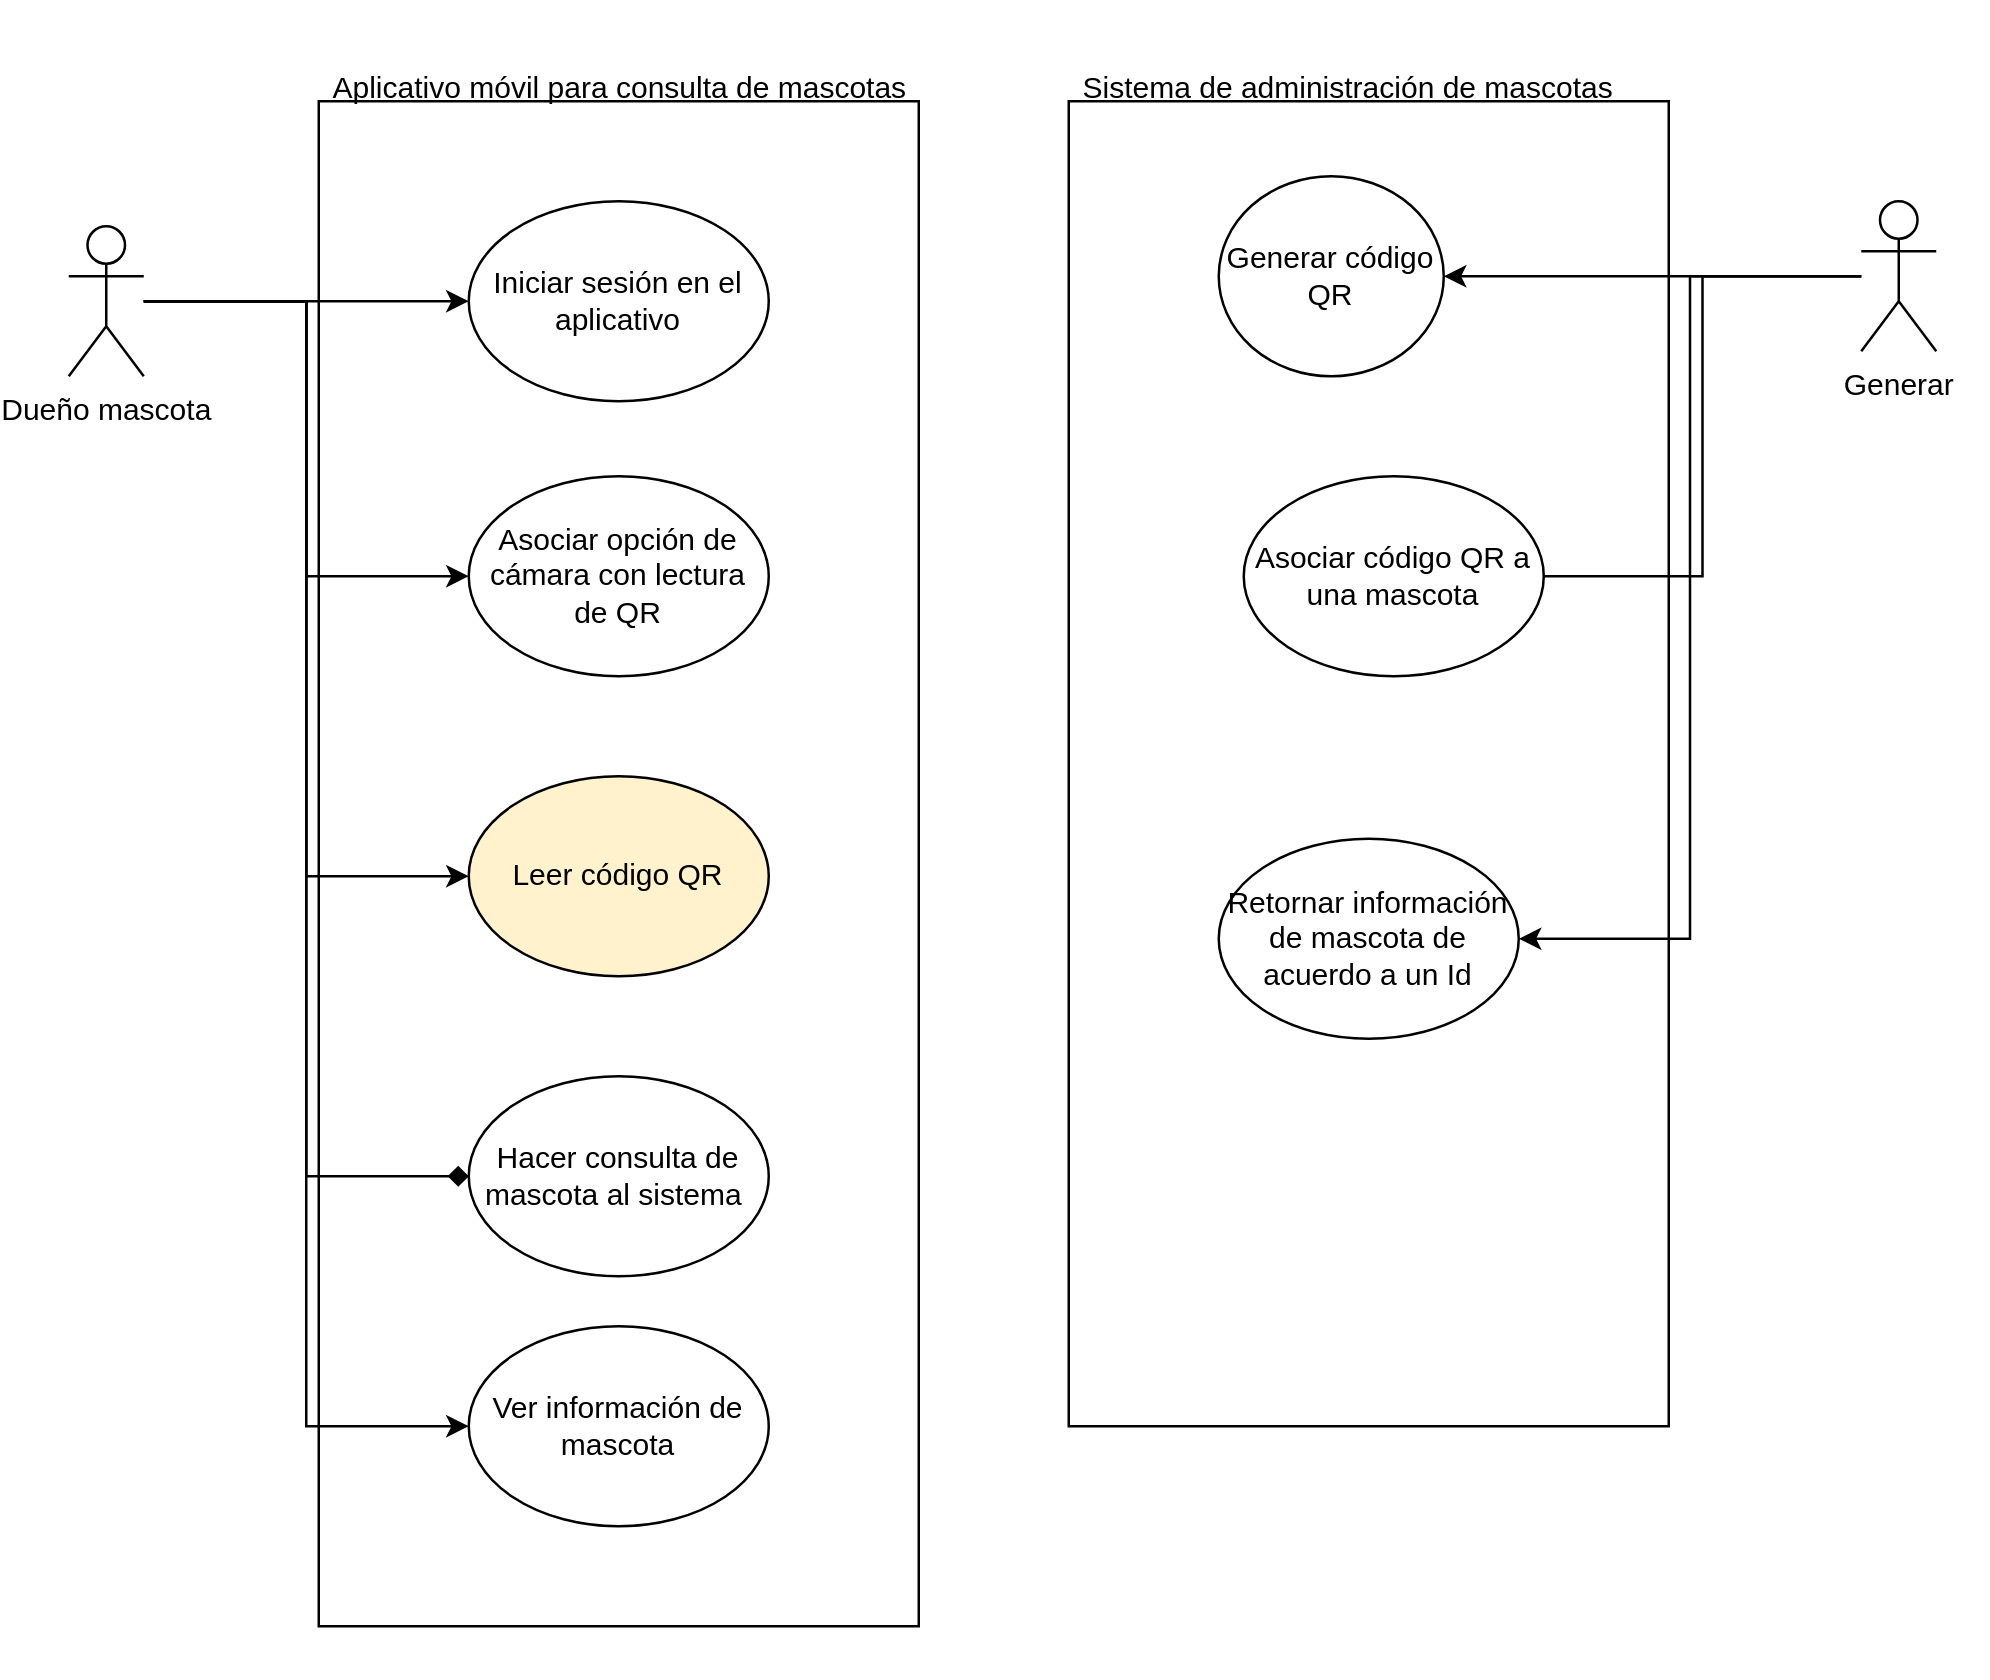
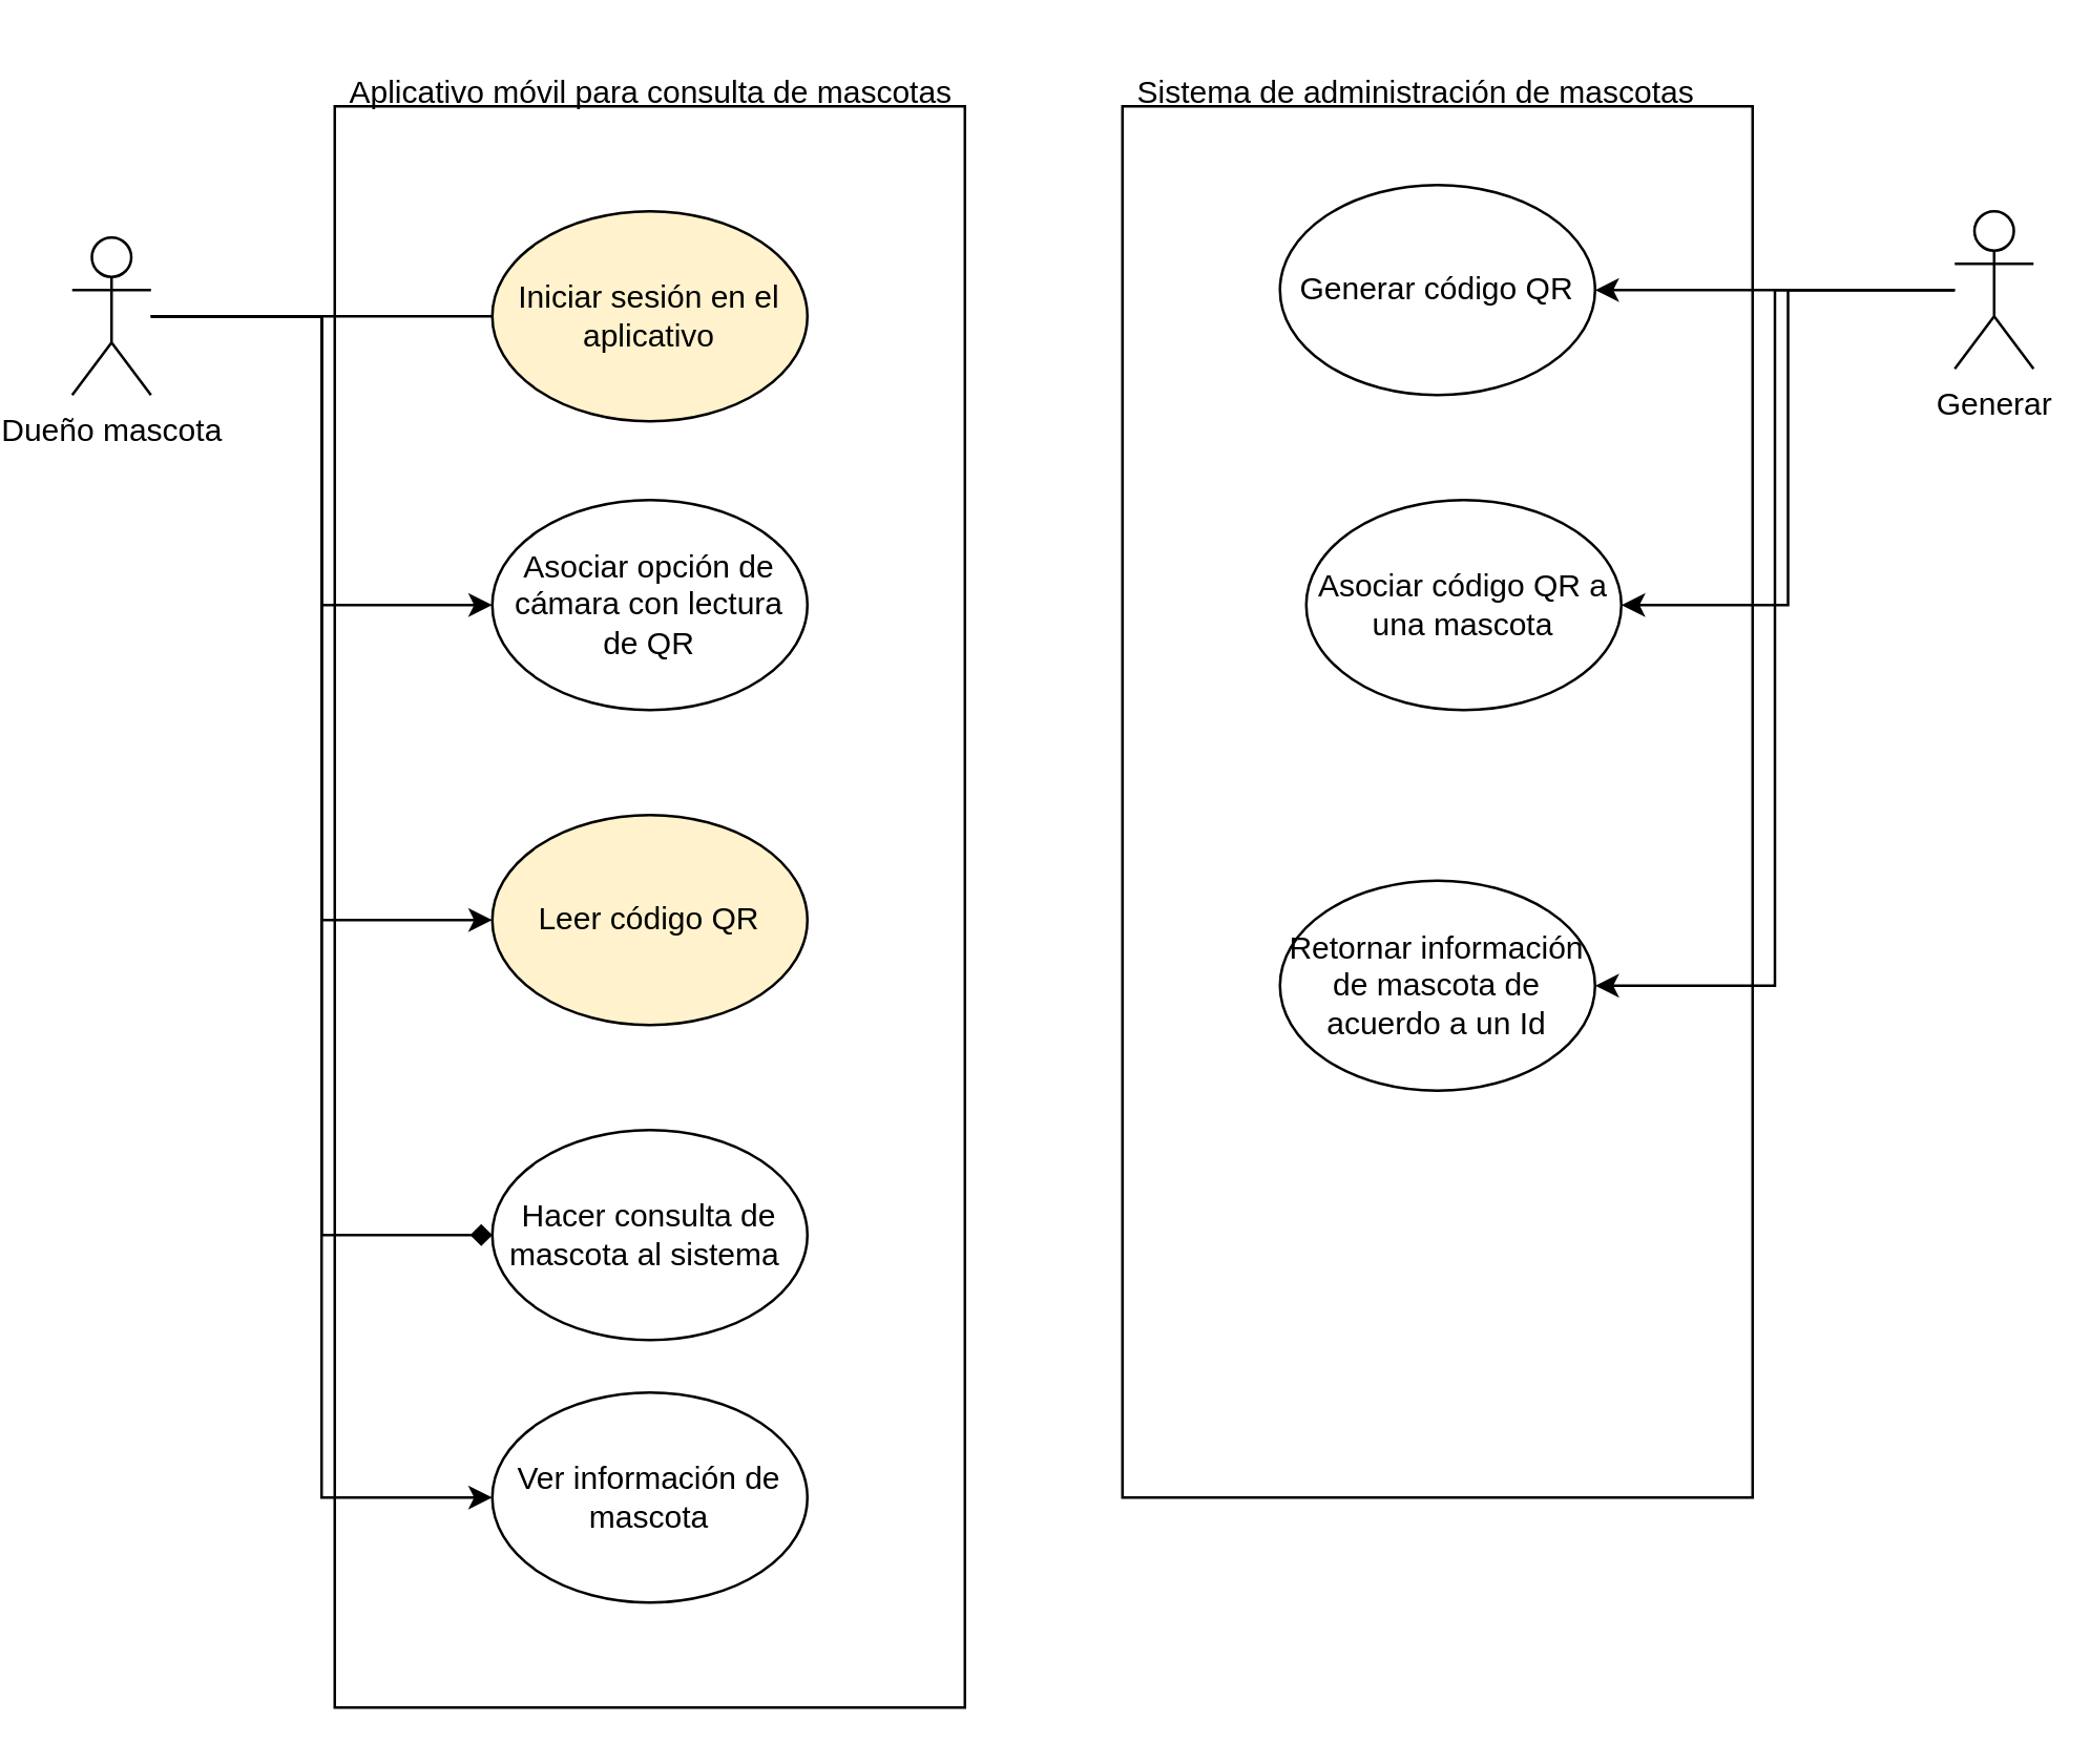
- <mxCell id="14" value="Generar código QR" style="ellipse;whiteSpace=wrap;html=1;" vertex="1" parent="1"><mxGeometry x="480" y="70" width="90" height="80" as="geometry" /></mxCell>
+ <mxCell id="14" value="Generar código QR" style="ellipse;whiteSpace=wrap;html=1;" vertex="1" parent="1"><mxGeometry x="480" y="70" width="120" height="80" as="geometry" /></mxCell>
- <mxCell id="3" style="edgeStyle=orthogonalEdgeStyle;rounded=0;orthogonalLoop=1;jettySize=auto;html=1;entryX=0;entryY=0.5;entryDx=0;entryDy=0;" edge="1" parent="1" source="8" target="10"><mxGeometry relative="1" as="geometry" /></mxCell>
+ <mxCell id="3" style="edgeStyle=orthogonalEdgeStyle;rounded=0;orthogonalLoop=1;jettySize=auto;html=1;entryX=0;entryY=0.5;entryDx=0;entryDy=0;endArrow=none;" edge="1" parent="1" source="8" target="10"><mxGeometry relative="1" as="geometry" /></mxCell>
- <mxCell id="10" value="Iniciar sesión en el aplicativo" style="ellipse;whiteSpace=wrap;html=1;" vertex="1" parent="1"><mxGeometry x="180" y="80" width="120" height="80" as="geometry" /></mxCell>
+ <mxCell id="10" value="Iniciar sesión en el aplicativo" style="ellipse;whiteSpace=wrap;html=1;fillColor=#fff2cc;" vertex="1" parent="1"><mxGeometry x="180" y="80" width="120" height="80" as="geometry" /></mxCell>
- <mxCell id="16" style="edgeStyle=orthogonalEdgeStyle;rounded=0;orthogonalLoop=1;jettySize=auto;html=1;entryX=1;entryY=0.5;entryDx=0;entryDy=0;endArrow=none;" edge="1" parent="1" source="18" target="19"><mxGeometry relative="1" as="geometry" /></mxCell>
+ <mxCell id="16" style="edgeStyle=orthogonalEdgeStyle;rounded=0;orthogonalLoop=1;jettySize=auto;html=1;entryX=1;entryY=0.5;entryDx=0;entryDy=0;" edge="1" parent="1" source="18" target="19"><mxGeometry relative="1" as="geometry" /></mxCell>
